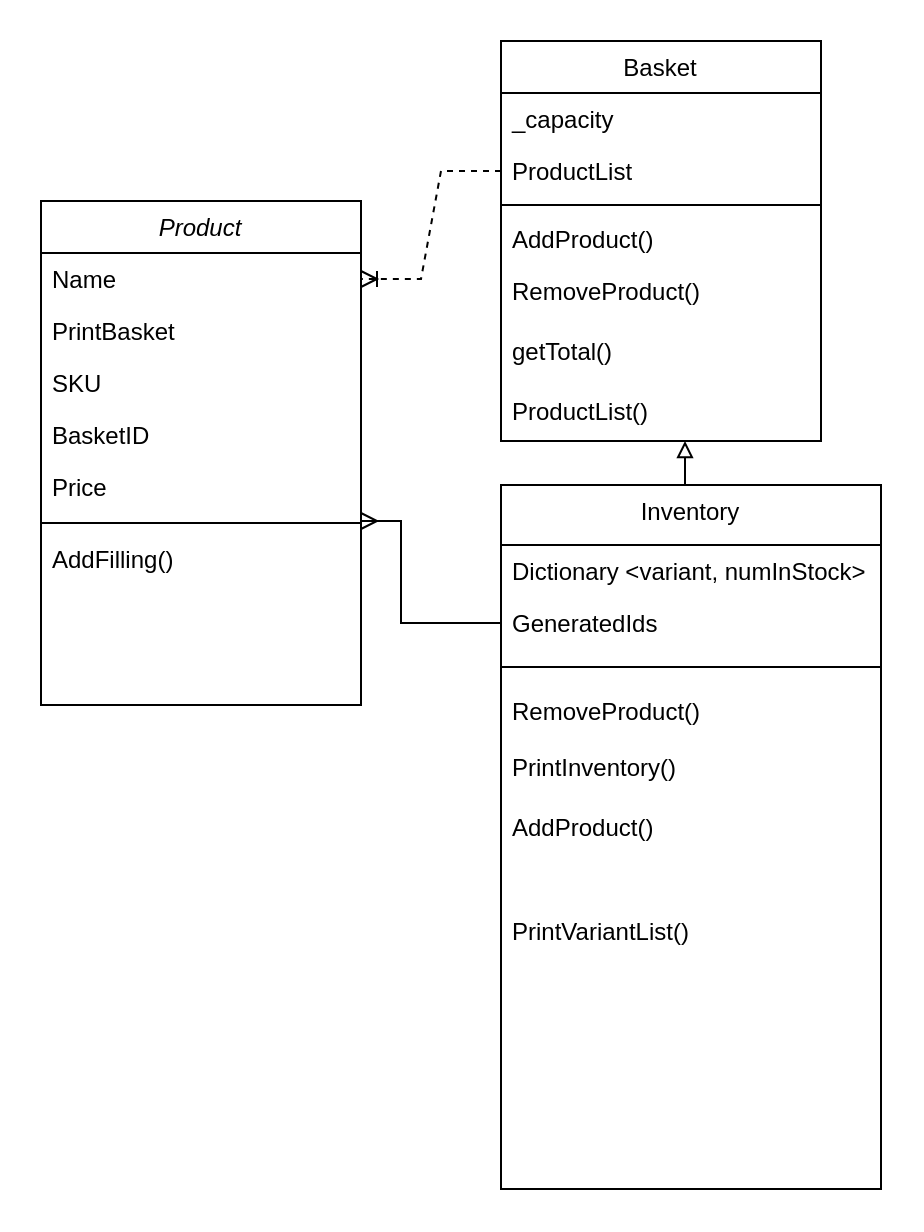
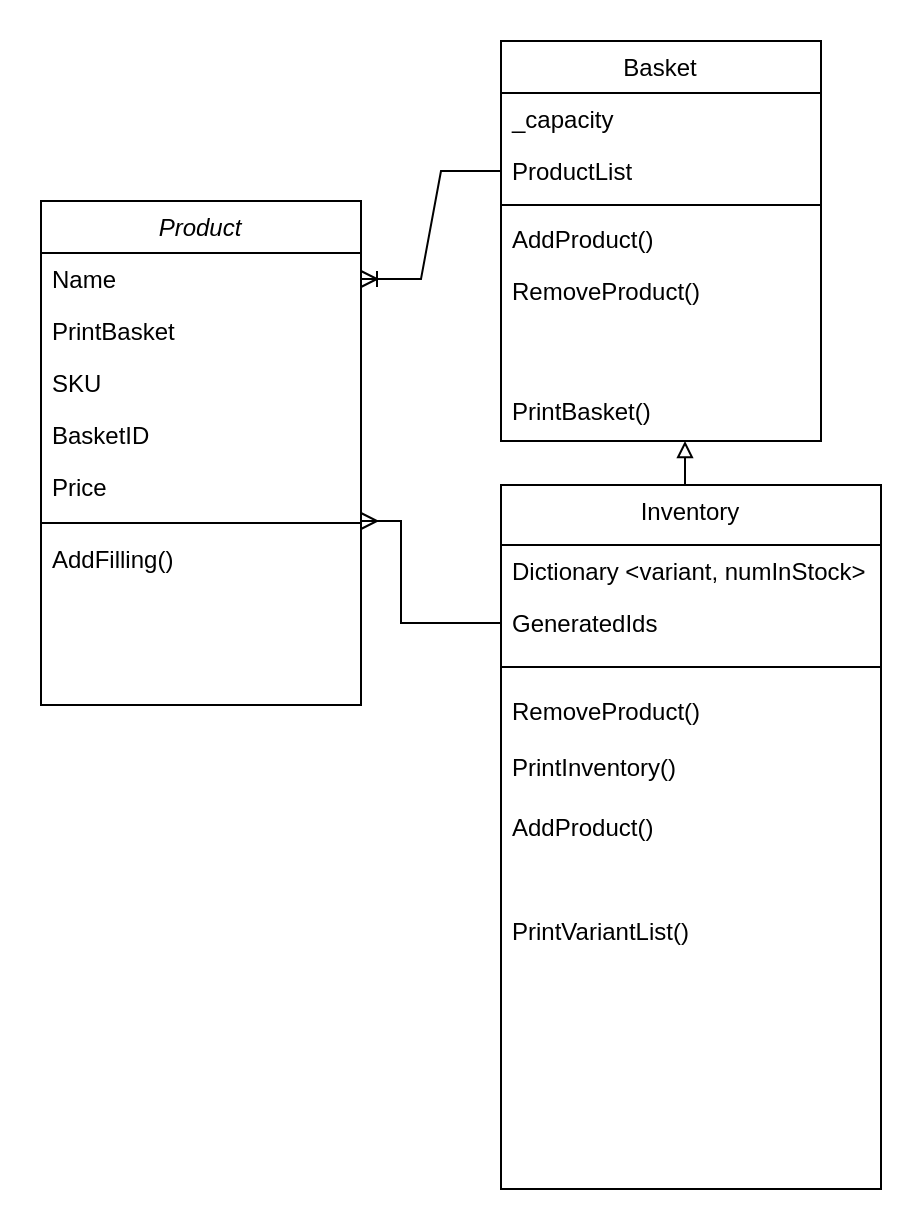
- <mxCell id="16" value="" style="edgeStyle=entityRelationEdgeStyle;fontSize=12;html=1;endArrow=ERoneToMany;rounded=0;exitX=0;exitY=0.5;exitDx=0;exitDy=0;entryX=1;entryY=0.5;entryDx=0;entryDy=0;snapToPoint=1;dashed=1;" edge="1" parent="1" source="4" target="9"><mxGeometry width="100" height="100" relative="1" as="geometry"><mxPoint x="408" y="218" as="sourcePoint" /><mxPoint x="180" y="195" as="targetPoint" /><Array as="points"><mxPoint x="400" y="201" /><mxPoint x="230" y="210" /><mxPoint x="230" y="220" /><mxPoint x="210" y="170" /><mxPoint x="210" y="190" /><mxPoint x="230" y="220" /><mxPoint x="270" y="184" /><mxPoint x="250" y="290" /></Array></mxGeometry></mxCell>
+ <mxCell id="16" value="" style="edgeStyle=entityRelationEdgeStyle;fontSize=12;html=1;endArrow=ERoneToMany;rounded=0;exitX=0;exitY=0.5;exitDx=0;exitDy=0;entryX=1;entryY=0.5;entryDx=0;entryDy=0;snapToPoint=1;" edge="1" parent="1" source="4" target="9"><mxGeometry width="100" height="100" relative="1" as="geometry"><mxPoint x="408" y="218" as="sourcePoint" /><mxPoint x="180" y="195" as="targetPoint" /><Array as="points"><mxPoint x="400" y="201" /><mxPoint x="230" y="210" /><mxPoint x="230" y="220" /><mxPoint x="210" y="170" /><mxPoint x="210" y="190" /><mxPoint x="230" y="220" /><mxPoint x="270" y="184" /><mxPoint x="250" y="290" /></Array></mxGeometry></mxCell>
- <mxCell id="26" value="getTotal()" style="text;align=left;verticalAlign=top;spacingLeft=4;spacingRight=4;overflow=hidden;rotatable=0;points=[[0,0.5],[1,0.5]];portConstraint=eastwest;" vertex="1" parent="1"><mxGeometry x="250" y="162" width="160" height="30" as="geometry" /></mxCell>
- <mxCell id="28" value="ProductList()" style="text;align=left;verticalAlign=top;spacingLeft=4;spacingRight=4;overflow=hidden;rotatable=0;points=[[0,0.5],[1,0.5]];portConstraint=eastwest;" vertex="1" parent="1"><mxGeometry x="250" y="192" width="160" height="30" as="geometry" /></mxCell>
+ <mxCell id="28" value="PrintBasket()" style="text;align=left;verticalAlign=top;spacingLeft=4;spacingRight=4;overflow=hidden;rotatable=0;points=[[0,0.5],[1,0.5]];portConstraint=eastwest;" vertex="1" parent="1"><mxGeometry x="250" y="192" width="160" height="30" as="geometry" /></mxCell>
